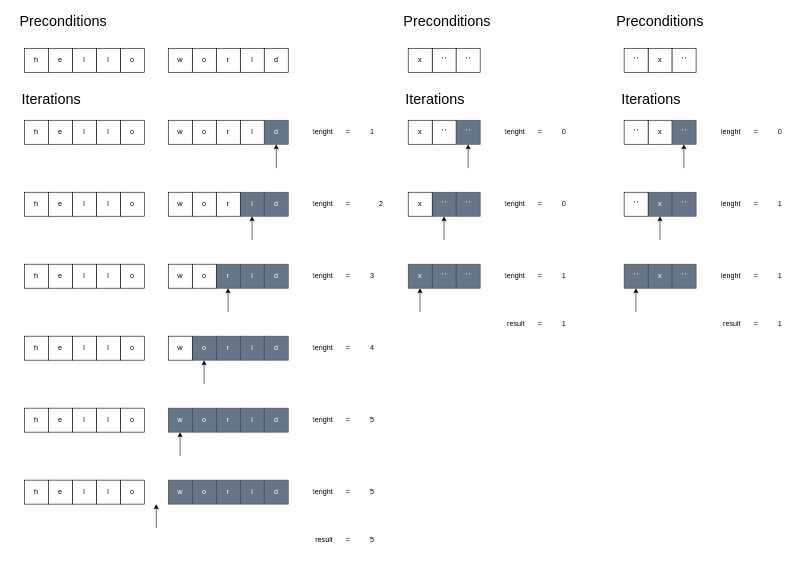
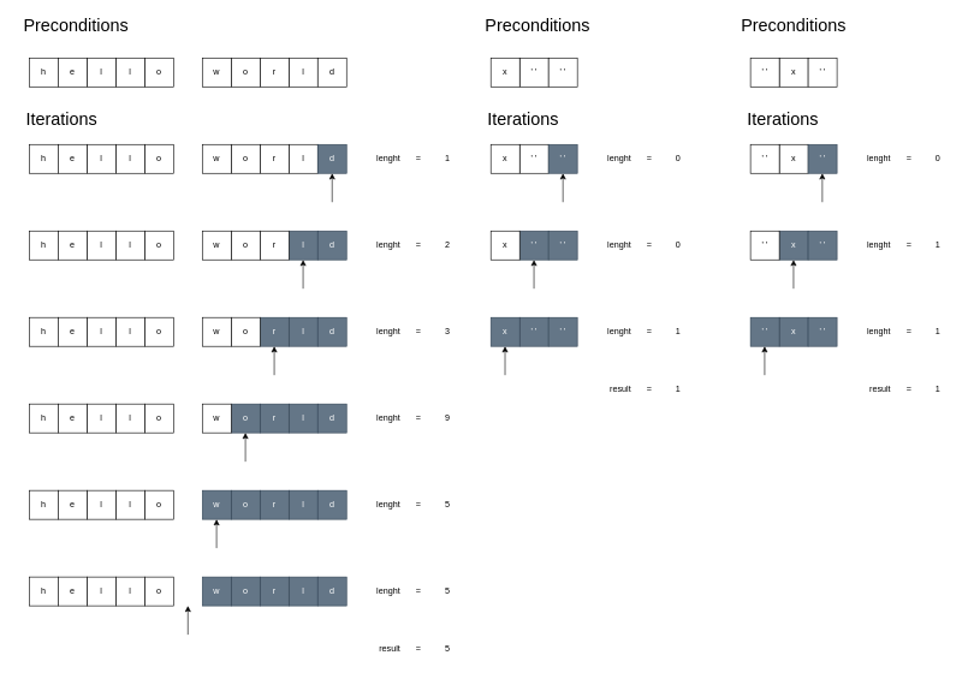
- <mxCell id="85" value="2" style="text;html=1;strokeColor=none;fillColor=none;align=center;verticalAlign=middle;whiteSpace=wrap;rounded=0;" vertex="1" parent="1"><mxGeometry x="615" y="320" width="40" height="40" as="geometry" /></mxCell>
+ <mxCell id="85" value="2" style="text;html=1;strokeColor=none;fillColor=none;align=center;verticalAlign=middle;whiteSpace=wrap;rounded=0;" vertex="1" parent="1"><mxGeometry x="600" y="320" width="40" height="40" as="geometry" /></mxCell>
- <mxCell id="91" value="4" style="text;html=1;strokeColor=none;fillColor=none;align=center;verticalAlign=middle;whiteSpace=wrap;rounded=0;" vertex="1" parent="1"><mxGeometry x="600" y="560" width="40" height="40" as="geometry" /></mxCell>
+ <mxCell id="91" value="9" style="text;html=1;strokeColor=none;fillColor=none;align=center;verticalAlign=middle;whiteSpace=wrap;rounded=0;" vertex="1" parent="1"><mxGeometry x="600" y="560" width="40" height="40" as="geometry" /></mxCell>
